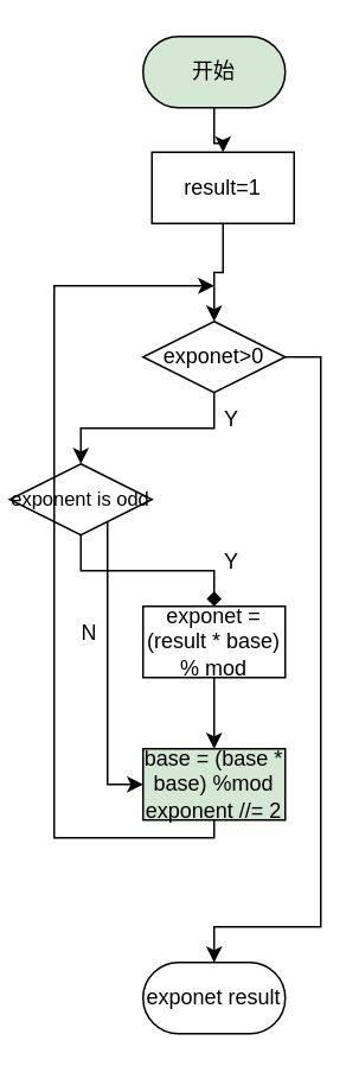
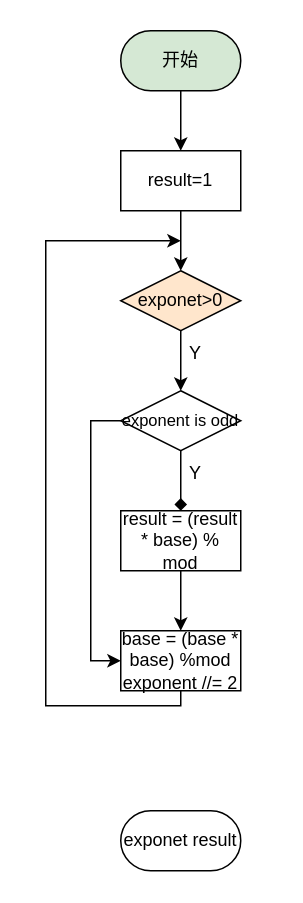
- <mxCell id="5" value="result=1" style="rounded=0;whiteSpace=wrap;html=1;" vertex="1" parent="1"><mxGeometry x="85" y="85" width="80" height="40" as="geometry" /></mxCell>
+ <mxCell id="5" value="result=1" style="rounded=0;whiteSpace=wrap;html=1;" vertex="1" parent="1"><mxGeometry x="80" y="100" width="80" height="40" as="geometry" /></mxCell>
- <mxCell id="8" value="exponet&amp;gt;0" style="rhombus;whiteSpace=wrap;html=1;" vertex="1" parent="1"><mxGeometry x="80" y="180" width="80" height="40" as="geometry" /></mxCell>
+ <mxCell id="8" value="exponet&amp;gt;0" style="rhombus;whiteSpace=wrap;html=1;fillColor=#ffe6cc;" vertex="1" parent="1"><mxGeometry x="80" y="180" width="80" height="40" as="geometry" /></mxCell>
- <mxCell id="11" value="&lt;font style=&quot;font-size: 11px;&quot;&gt;exponent is odd&lt;/font&gt;" style="rhombus;whiteSpace=wrap;html=1;" vertex="1" parent="1"><mxGeometry x="5" y="260" width="80" height="40" as="geometry" /></mxCell>
+ <mxCell id="11" value="&lt;font style=&quot;font-size: 11px;&quot;&gt;exponent is odd&lt;/font&gt;" style="rhombus;whiteSpace=wrap;html=1;" vertex="1" parent="1"><mxGeometry x="80" y="260" width="80" height="40" as="geometry" /></mxCell>
- <mxCell id="17" value="N" style="text;html=1;align=center;verticalAlign=middle;whiteSpace=wrap;rounded=0;" vertex="1" parent="1"><mxGeometry x="20" y="340" width="60" height="30" as="geometry" /></mxCell>
- <mxCell id="13" value="exponet = (result * base) % mod" style="rounded=0;whiteSpace=wrap;html=1;" vertex="1" parent="1"><mxGeometry x="80" y="340" width="80" height="40" as="geometry" /></mxCell>
+ <mxCell id="13" value="result = (result * base) % mod" style="rounded=0;whiteSpace=wrap;html=1;" vertex="1" parent="1"><mxGeometry x="80" y="340" width="80" height="40" as="geometry" /></mxCell>
- <mxCell id="7" style="edgeStyle=orthogonalEdgeStyle;rounded=0;orthogonalLoop=1;jettySize=auto;html=1;" edge="1" parent="1" source="8" target="19"><mxGeometry relative="1" as="geometry"><Array as="points"><mxPoint x="180" y="200" /><mxPoint x="180" y="520" /><mxPoint x="120" y="520" /></Array></mxGeometry></mxCell>
- <mxCell id="15" value="base = (base * base) %mod&lt;div&gt;exponent //= 2&lt;/div&gt;" style="rounded=0;whiteSpace=wrap;html=1;fillColor=#d5e8d4;" vertex="1" parent="1"><mxGeometry x="80" y="420" width="80" height="40" as="geometry" /></mxCell>
+ <mxCell id="15" value="base = (base * base) %mod&lt;div&gt;exponent //= 2&lt;/div&gt;" style="rounded=0;whiteSpace=wrap;html=1;" vertex="1" parent="1"><mxGeometry x="80" y="420" width="80" height="40" as="geometry" /></mxCell>
